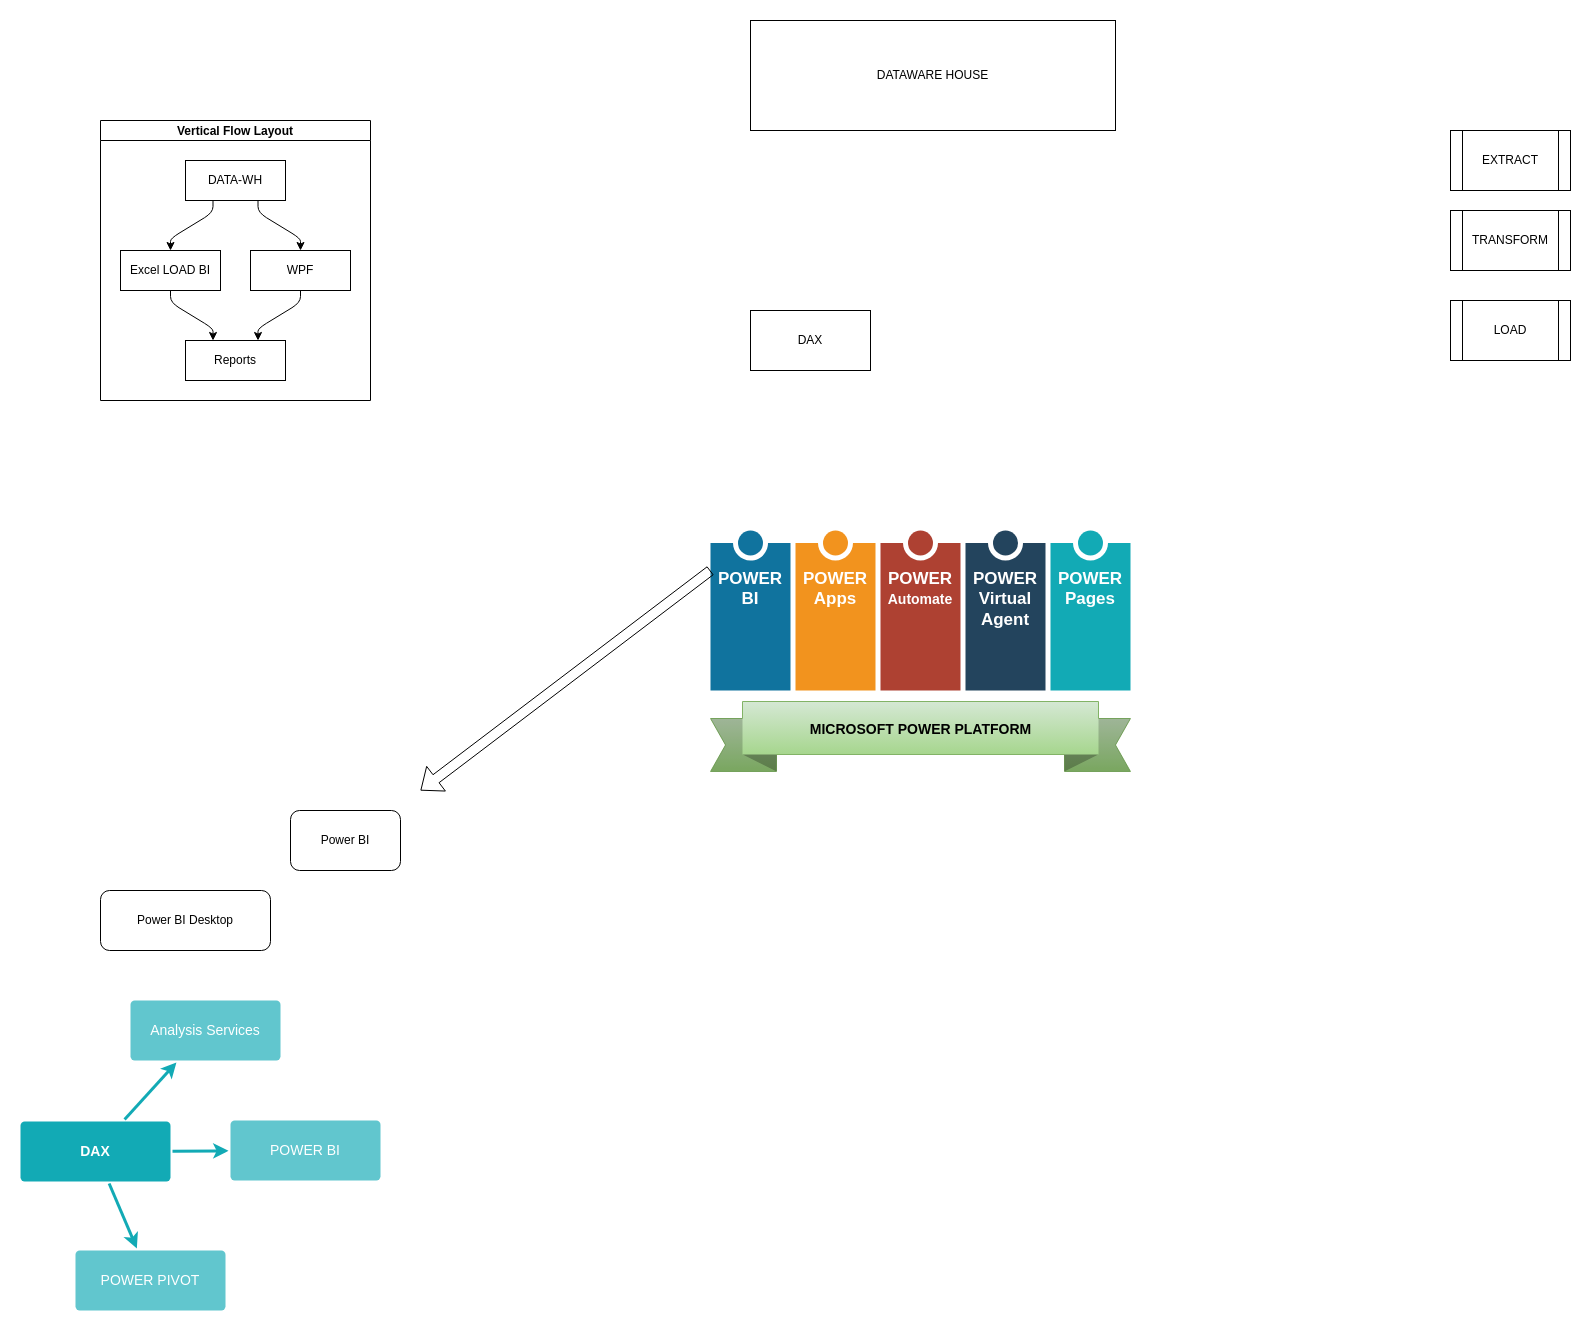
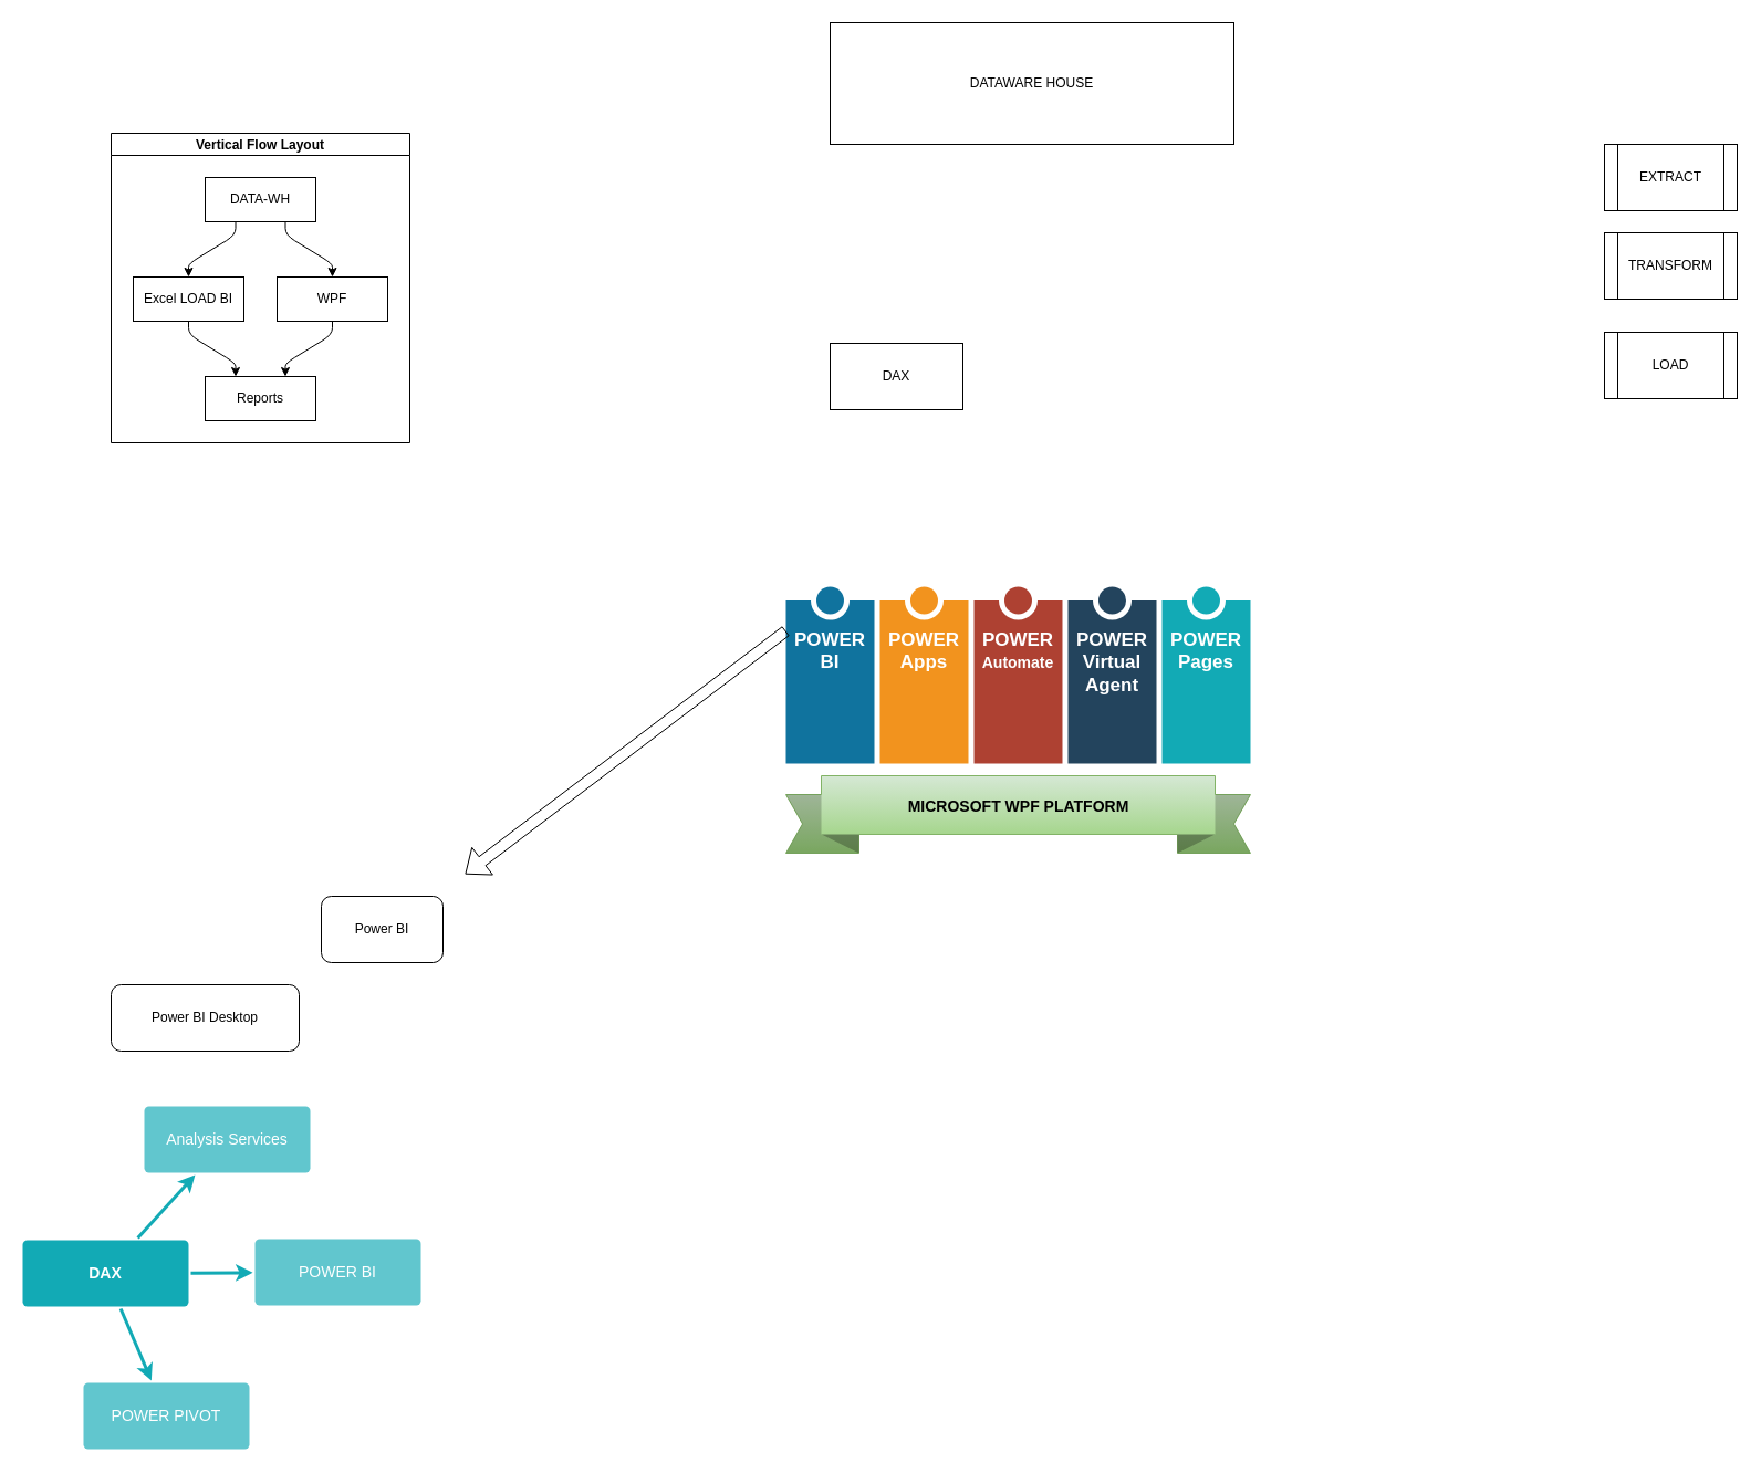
- <mxCell id="29" value="MICROSOFT POWER PLATFORM" style="html=1;shape=mxgraph.infographic.banner;dx=32;dy=17;notch=15;fillColor=#d5e8d4;strokeColor=#82b366;align=center;verticalAlign=middle;fontSize=14;fontStyle=1;spacingBottom=15;gradientColor=#97d077;" vertex="1" parent="1"><mxGeometry x="710" y="701" width="420" height="70" as="geometry" /></mxCell>
+ <mxCell id="29" value="MICROSOFT WPF PLATFORM" style="html=1;shape=mxgraph.infographic.banner;dx=32;dy=17;notch=15;fillColor=#d5e8d4;strokeColor=#82b366;align=center;verticalAlign=middle;fontSize=14;fontStyle=1;spacingBottom=15;gradientColor=#97d077;" vertex="1" parent="1"><mxGeometry x="710" y="701" width="420" height="70" as="geometry" /></mxCell>
